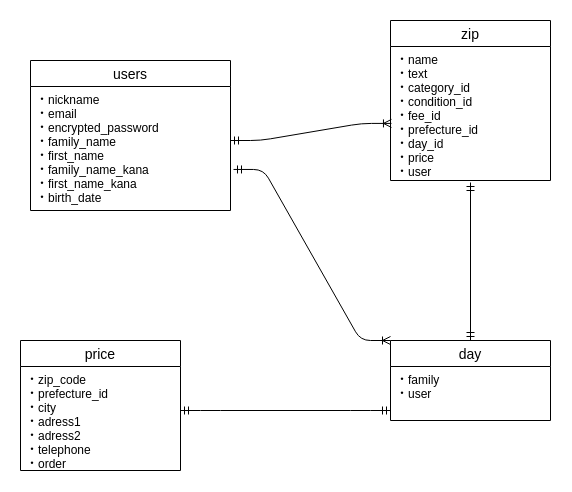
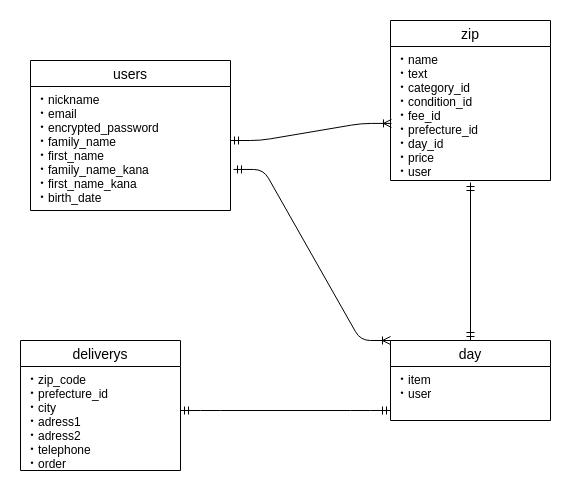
- <mxCell id="9" value="price" style="swimlane;fontStyle=0;childLayout=stackLayout;horizontal=1;startSize=26;horizontalStack=0;resizeParent=1;resizeParentMax=0;resizeLast=0;collapsible=1;marginBottom=0;align=center;fontSize=14;rounded=0;" parent="1" vertex="1"><mxGeometry x="20" y="340" width="160" height="130" as="geometry" /></mxCell>
+ <mxCell id="9" value="deliverys" style="swimlane;fontStyle=0;childLayout=stackLayout;horizontal=1;startSize=26;horizontalStack=0;resizeParent=1;resizeParentMax=0;resizeLast=0;collapsible=1;marginBottom=0;align=center;fontSize=14;rounded=0;" parent="1" vertex="1"><mxGeometry x="20" y="340" width="160" height="130" as="geometry" /></mxCell>
- <mxCell id="8" value="・family&#10;・user" style="text;strokeColor=none;fillColor=none;spacingLeft=4;spacingRight=4;overflow=hidden;rotatable=0;points=[[0,0.5],[1,0.5]];portConstraint=eastwest;fontSize=12;" parent="7" vertex="1"><mxGeometry y="26" width="160" height="54" as="geometry" /></mxCell>
+ <mxCell id="8" value="・item&#10;・user" style="text;strokeColor=none;fillColor=none;spacingLeft=4;spacingRight=4;overflow=hidden;rotatable=0;points=[[0,0.5],[1,0.5]];portConstraint=eastwest;fontSize=12;" parent="7" vertex="1"><mxGeometry y="26" width="160" height="54" as="geometry" /></mxCell>
